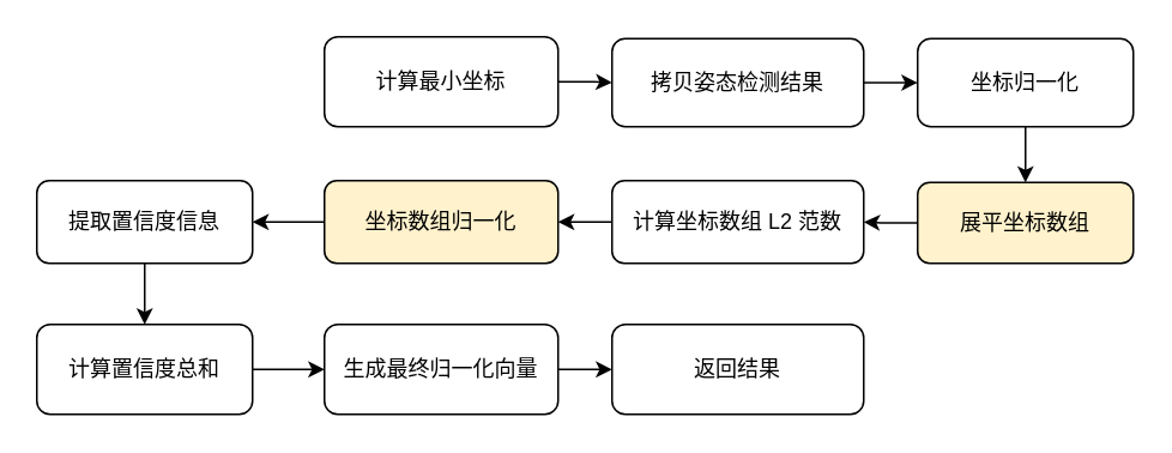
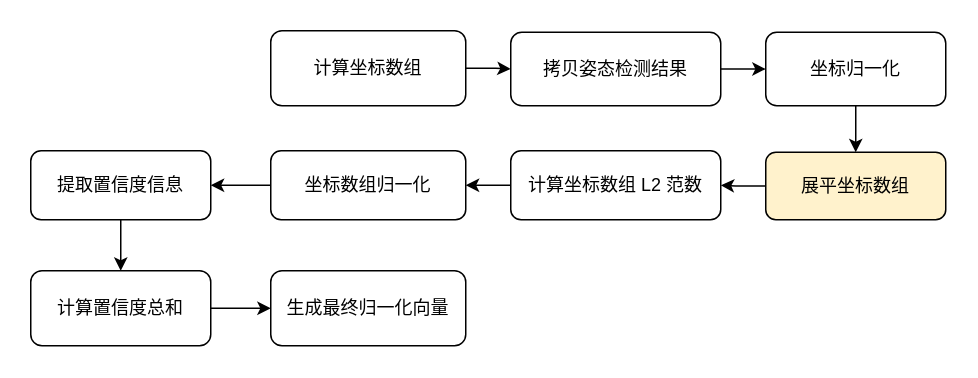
- <mxCell id="3" value="计算最小坐标" style="rounded=1;whiteSpace=wrap;html=1;fontSize=12;glass=0;strokeWidth=1;shadow=0;" vertex="1" parent="1"><mxGeometry x="180" y="20" width="130" height="50" as="geometry" /></mxCell>
+ <mxCell id="3" value="计算坐标数组" style="rounded=1;whiteSpace=wrap;html=1;fontSize=12;glass=0;strokeWidth=1;shadow=0;" vertex="1" parent="1"><mxGeometry x="180" y="20" width="130" height="50" as="geometry" /></mxCell>
- <mxCell id="11" value="坐标数组归一化" style="whiteSpace=wrap;html=1;rounded=1;glass=0;strokeWidth=1;shadow=0;fillColor=#fff2cc;" vertex="1" parent="1"><mxGeometry x="180" y="100" width="130" height="46" as="geometry" /></mxCell>
+ <mxCell id="11" value="坐标数组归一化" style="whiteSpace=wrap;html=1;rounded=1;glass=0;strokeWidth=1;shadow=0;" vertex="1" parent="1"><mxGeometry x="180" y="100" width="130" height="46" as="geometry" /></mxCell>
- <mxCell id="16" value="" style="edgeStyle=orthogonalEdgeStyle;rounded=0;orthogonalLoop=1;jettySize=auto;html=1;" edge="1" parent="1" source="17" target="18"><mxGeometry relative="1" as="geometry" /></mxCell>
- <mxCell id="18" value="返回结果" style="whiteSpace=wrap;html=1;rounded=1;glass=0;strokeWidth=1;shadow=0;" vertex="1" parent="1"><mxGeometry x="340" y="180" width="140" height="50" as="geometry" /></mxCell>
